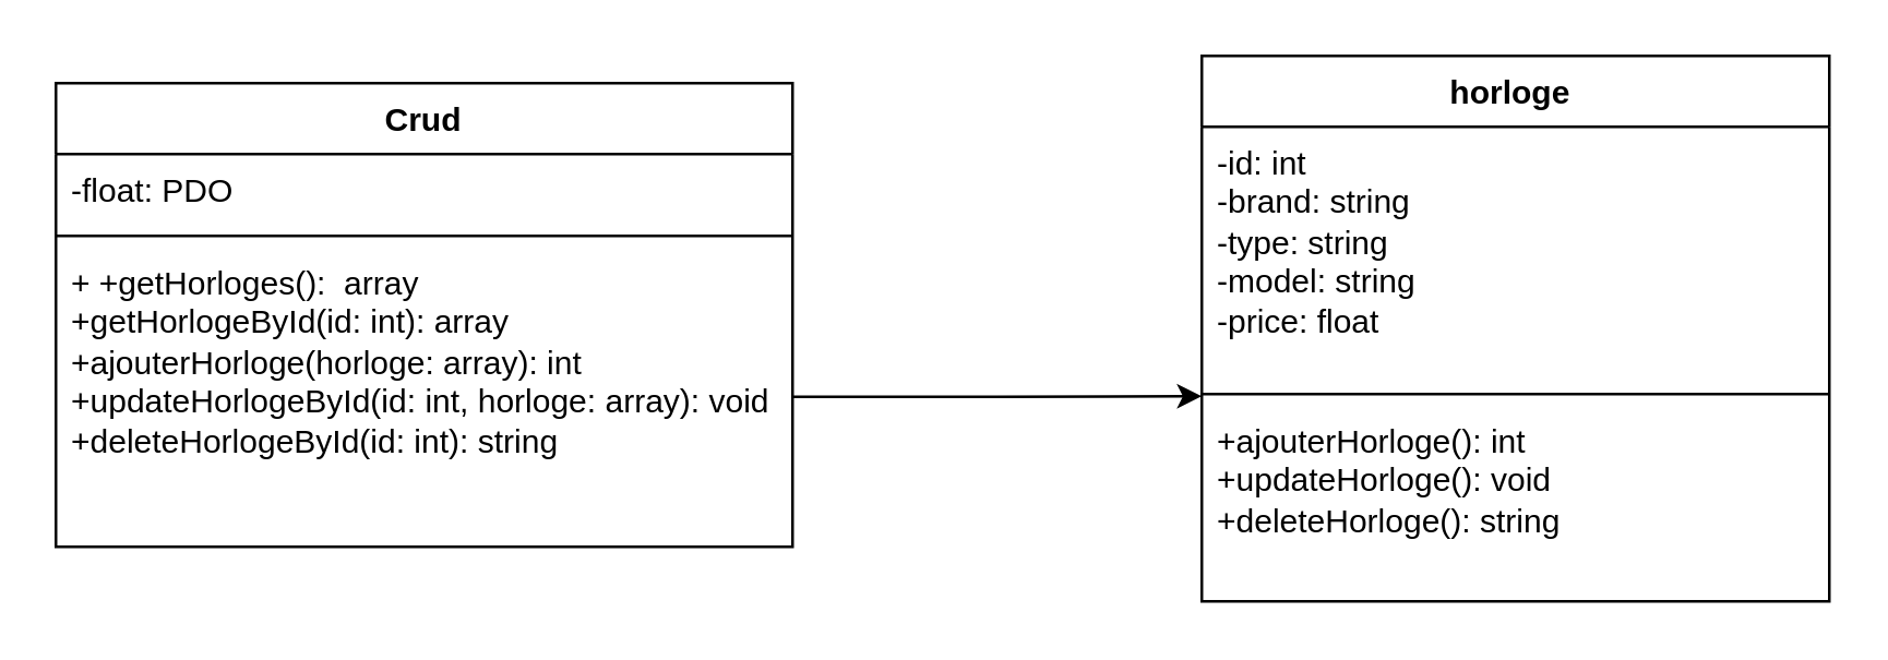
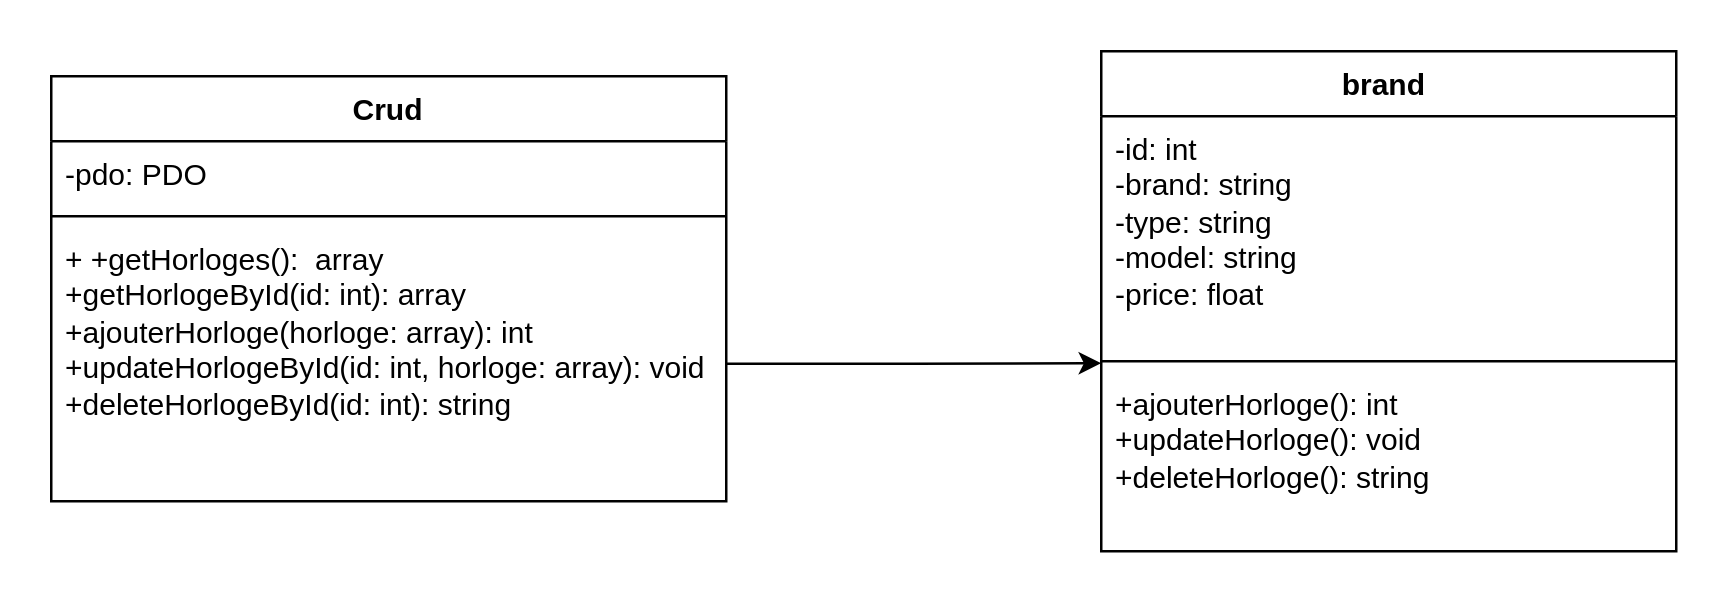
- <mxCell id="6" value="horloge&amp;nbsp;" style="swimlane;fontStyle=1;align=center;verticalAlign=top;childLayout=stackLayout;horizontal=1;startSize=26;horizontalStack=0;resizeParent=1;resizeParentMax=0;resizeLast=0;collapsible=1;marginBottom=0;whiteSpace=wrap;html=1;" vertex="1" parent="1"><mxGeometry x="440" y="20" width="230" height="200" as="geometry" /></mxCell>
+ <mxCell id="6" value="brand&amp;nbsp;" style="swimlane;fontStyle=1;align=center;verticalAlign=top;childLayout=stackLayout;horizontal=1;startSize=26;horizontalStack=0;resizeParent=1;resizeParentMax=0;resizeLast=0;collapsible=1;marginBottom=0;whiteSpace=wrap;html=1;" vertex="1" parent="1"><mxGeometry x="440" y="20" width="230" height="200" as="geometry" /></mxCell>
- <mxCell id="3" value="-float: PDO  " style="text;strokeColor=none;fillColor=none;align=left;verticalAlign=top;spacingLeft=4;spacingRight=4;overflow=hidden;rotatable=0;points=[[0,0.5],[1,0.5]];portConstraint=eastwest;whiteSpace=wrap;html=1;" vertex="1" parent="2"><mxGeometry y="26" width="270" height="26" as="geometry" /></mxCell>
+ <mxCell id="3" value="-pdo: PDO  " style="text;strokeColor=none;fillColor=none;align=left;verticalAlign=top;spacingLeft=4;spacingRight=4;overflow=hidden;rotatable=0;points=[[0,0.5],[1,0.5]];portConstraint=eastwest;whiteSpace=wrap;html=1;" vertex="1" parent="2"><mxGeometry y="26" width="270" height="26" as="geometry" /></mxCell>
